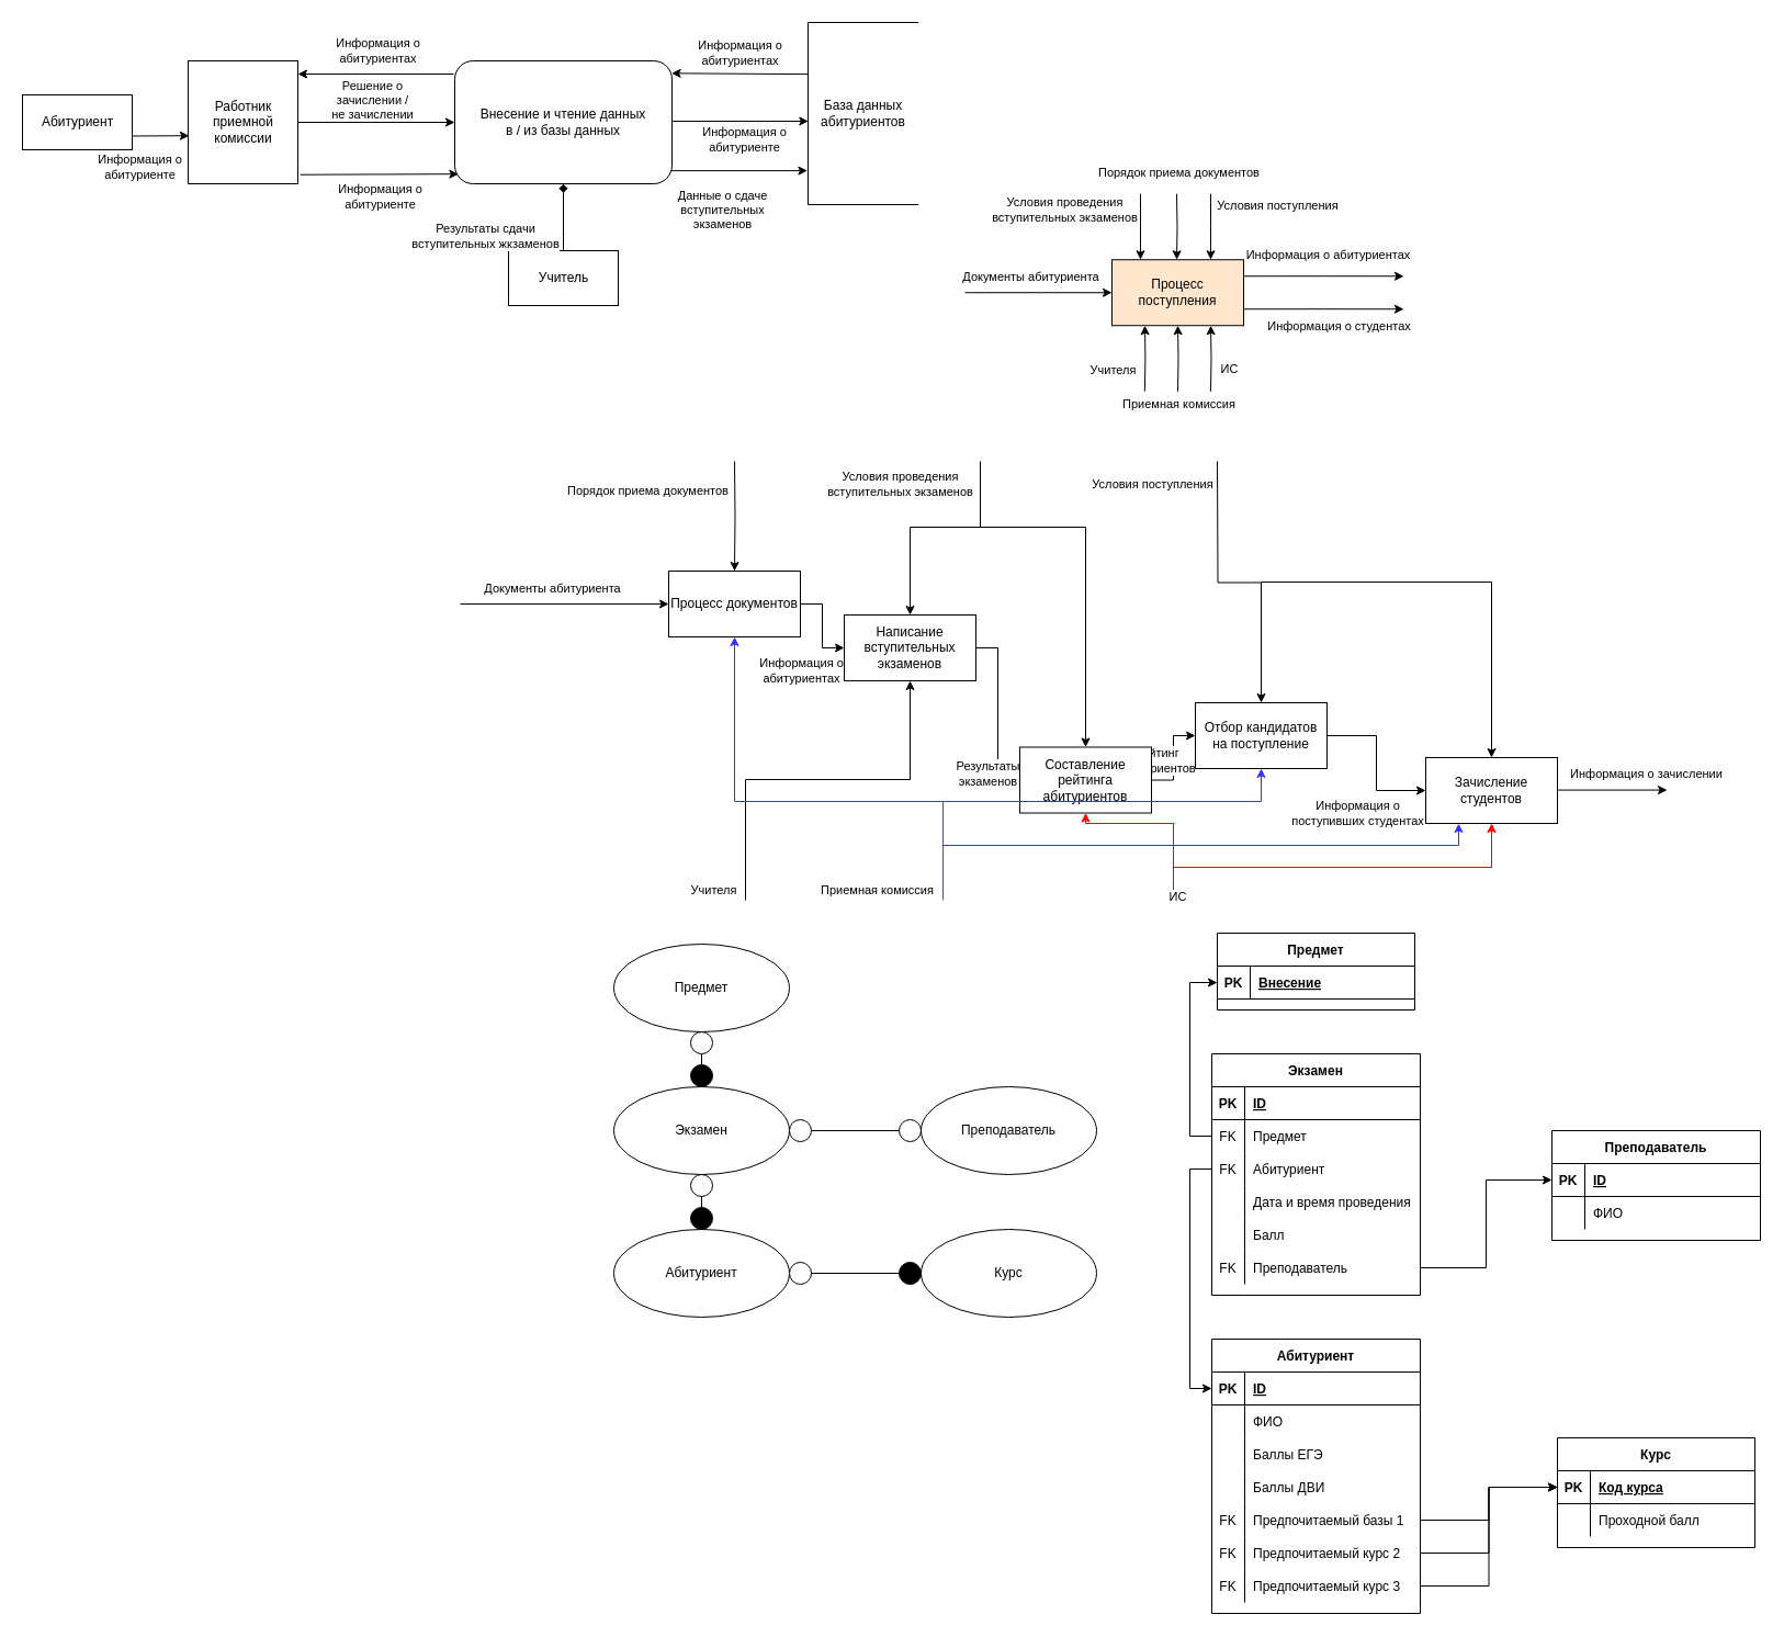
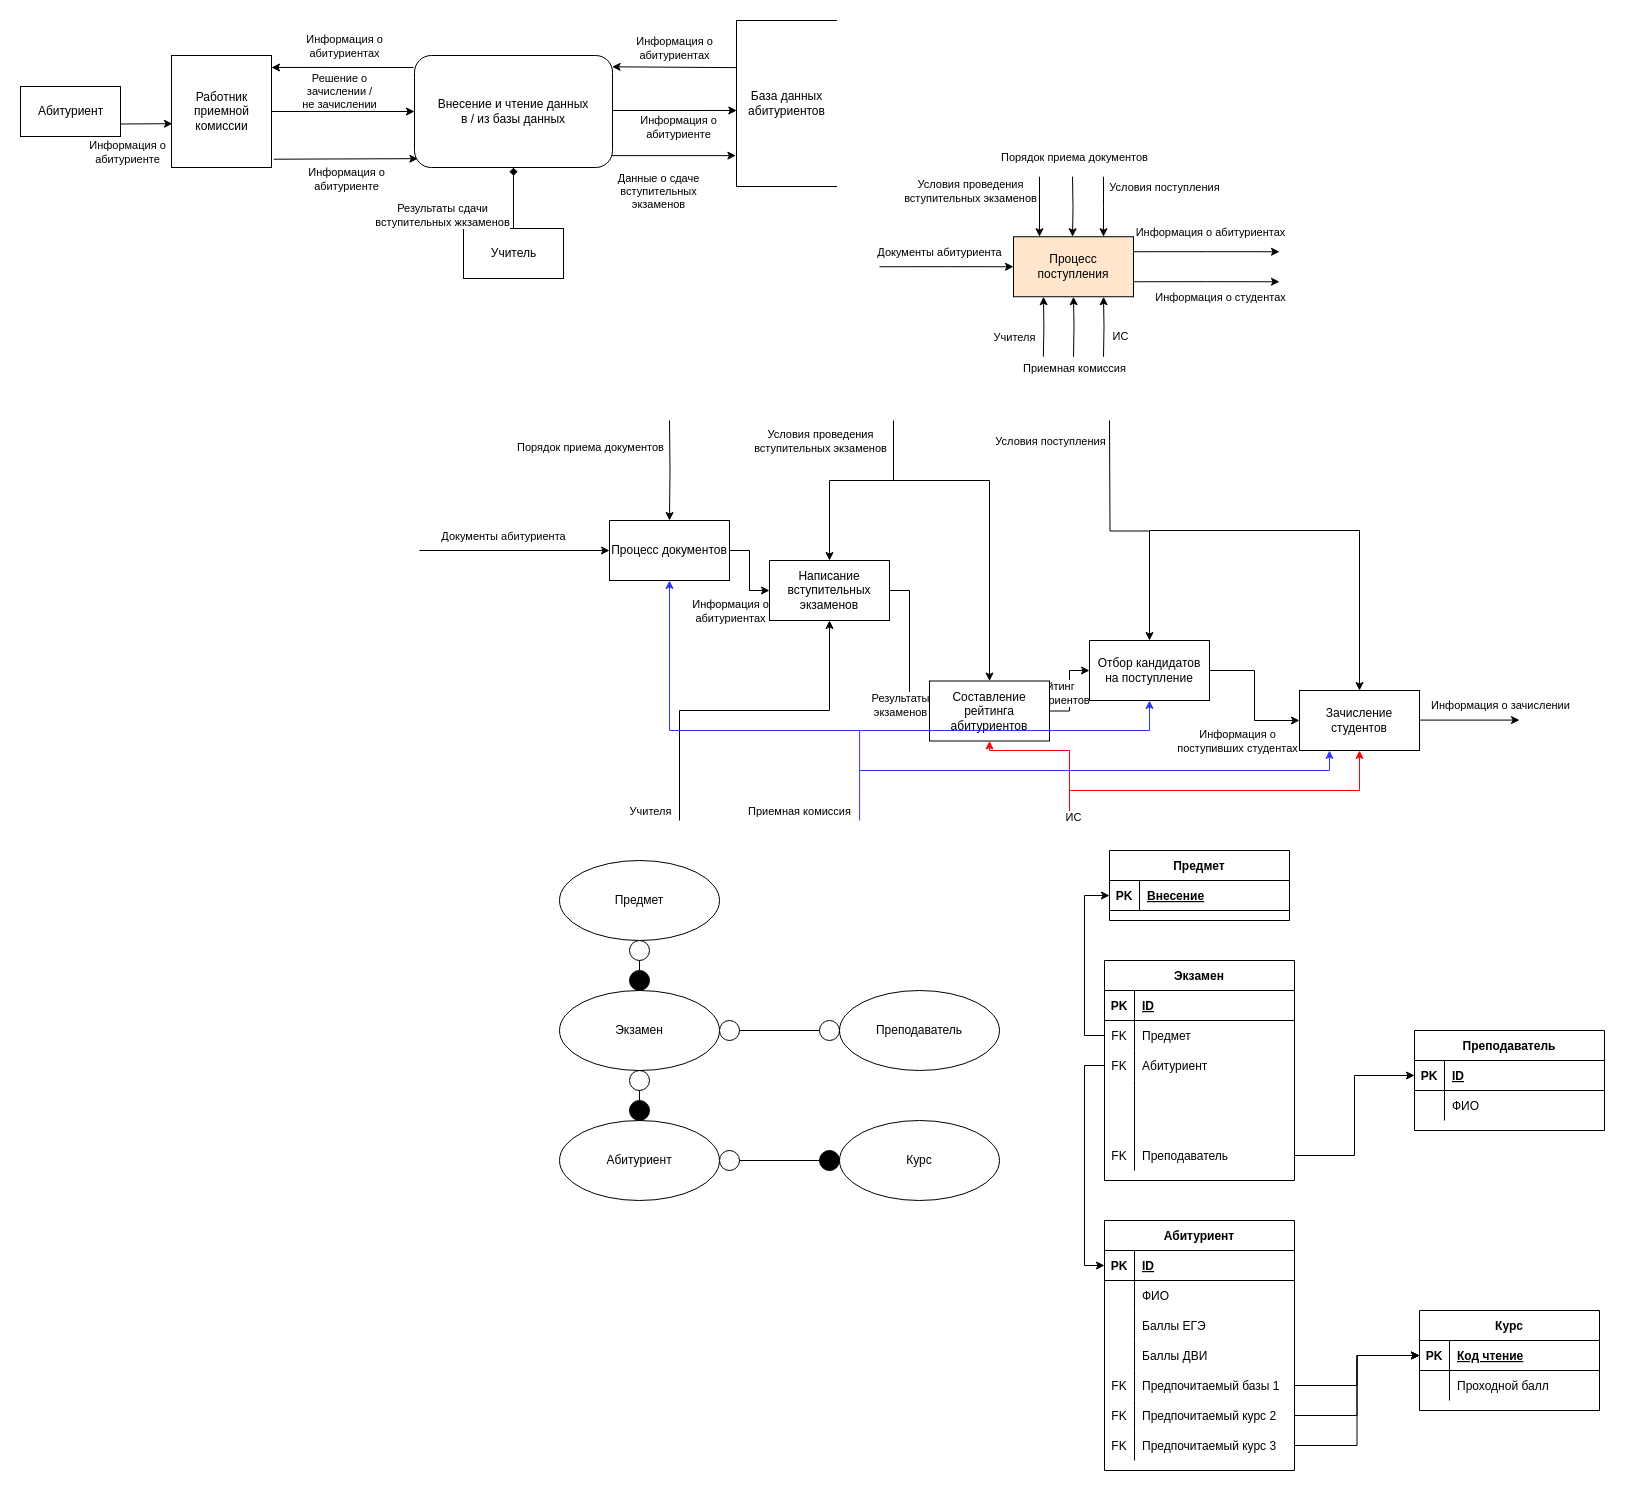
- <mxCell id="88" value="Дата и время проведения" style="shape=partialRectangle;connectable=0;fillColor=none;top=0;left=0;bottom=0;right=0;align=left;spacingLeft=6;overflow=hidden;" parent="86" vertex="1"><mxGeometry x="30" width="160" height="30" as="geometry"><mxRectangle width="160" height="30" as="alternateBounds" /></mxGeometry></mxCell>
- <mxCell id="91" value="Балл" style="shape=partialRectangle;connectable=0;fillColor=none;top=0;left=0;bottom=0;right=0;align=left;spacingLeft=6;overflow=hidden;" parent="89" vertex="1"><mxGeometry x="30" width="160" height="30" as="geometry"><mxRectangle width="160" height="30" as="alternateBounds" /></mxGeometry></mxCell>
- <mxCell id="127" value="Код курса" style="shape=partialRectangle;connectable=0;fillColor=none;top=0;left=0;bottom=0;right=0;align=left;spacingLeft=6;fontStyle=5;overflow=hidden;" parent="125" vertex="1"><mxGeometry x="30" width="150" height="30" as="geometry"><mxRectangle width="150" height="30" as="alternateBounds" /></mxGeometry></mxCell>
+ <mxCell id="127" value="Код чтение" style="shape=partialRectangle;connectable=0;fillColor=none;top=0;left=0;bottom=0;right=0;align=left;spacingLeft=6;fontStyle=5;overflow=hidden;" parent="125" vertex="1"><mxGeometry x="30" width="150" height="30" as="geometry"><mxRectangle width="150" height="30" as="alternateBounds" /></mxGeometry></mxCell>
